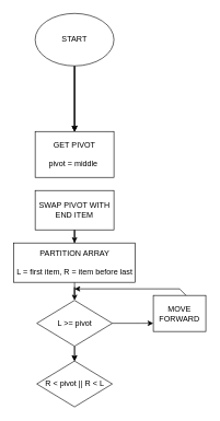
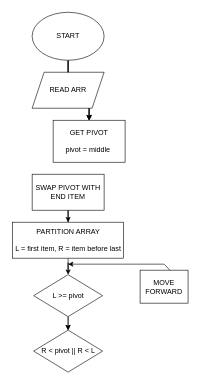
+ <mxCell id="7" value="READ ARR" style="shape=parallelogram;perimeter=parallelogramPerimeter;whiteSpace=wrap;html=1;fixedSize=1;" parent="1" vertex="1"><mxGeometry x="53" y="120" width="120" height="60" as="geometry" /></mxCell>
- <mxCell id="8" value="GET PIVOT&lt;div&gt;&lt;br&gt;&lt;div&gt;pivot = middle&amp;nbsp;&lt;/div&gt;&lt;/div&gt;" style="rounded=0;whiteSpace=wrap;html=1;" parent="1" vertex="1"><mxGeometry x="53" y="200" width="120" height="70" as="geometry" /></mxCell>
+ <mxCell id="8" value="GET PIVOT&lt;div&gt;&lt;br&gt;&lt;div&gt;pivot = middle&amp;nbsp;&lt;/div&gt;&lt;/div&gt;" style="rounded=0;whiteSpace=wrap;html=1;" parent="1" vertex="1"><mxGeometry x="88" y="200" width="120" height="70" as="geometry" /></mxCell>
- <mxCell id="16" value="" style="edgeStyle=orthogonalEdgeStyle;rounded=0;orthogonalLoop=1;jettySize=auto;html=1;" edge="1" parent="1" source="15" target="17"><mxGeometry relative="1" as="geometry"><Array as="points"><mxPoint x="213" y="493" /><mxPoint x="213" y="493" /></Array></mxGeometry></mxCell>
